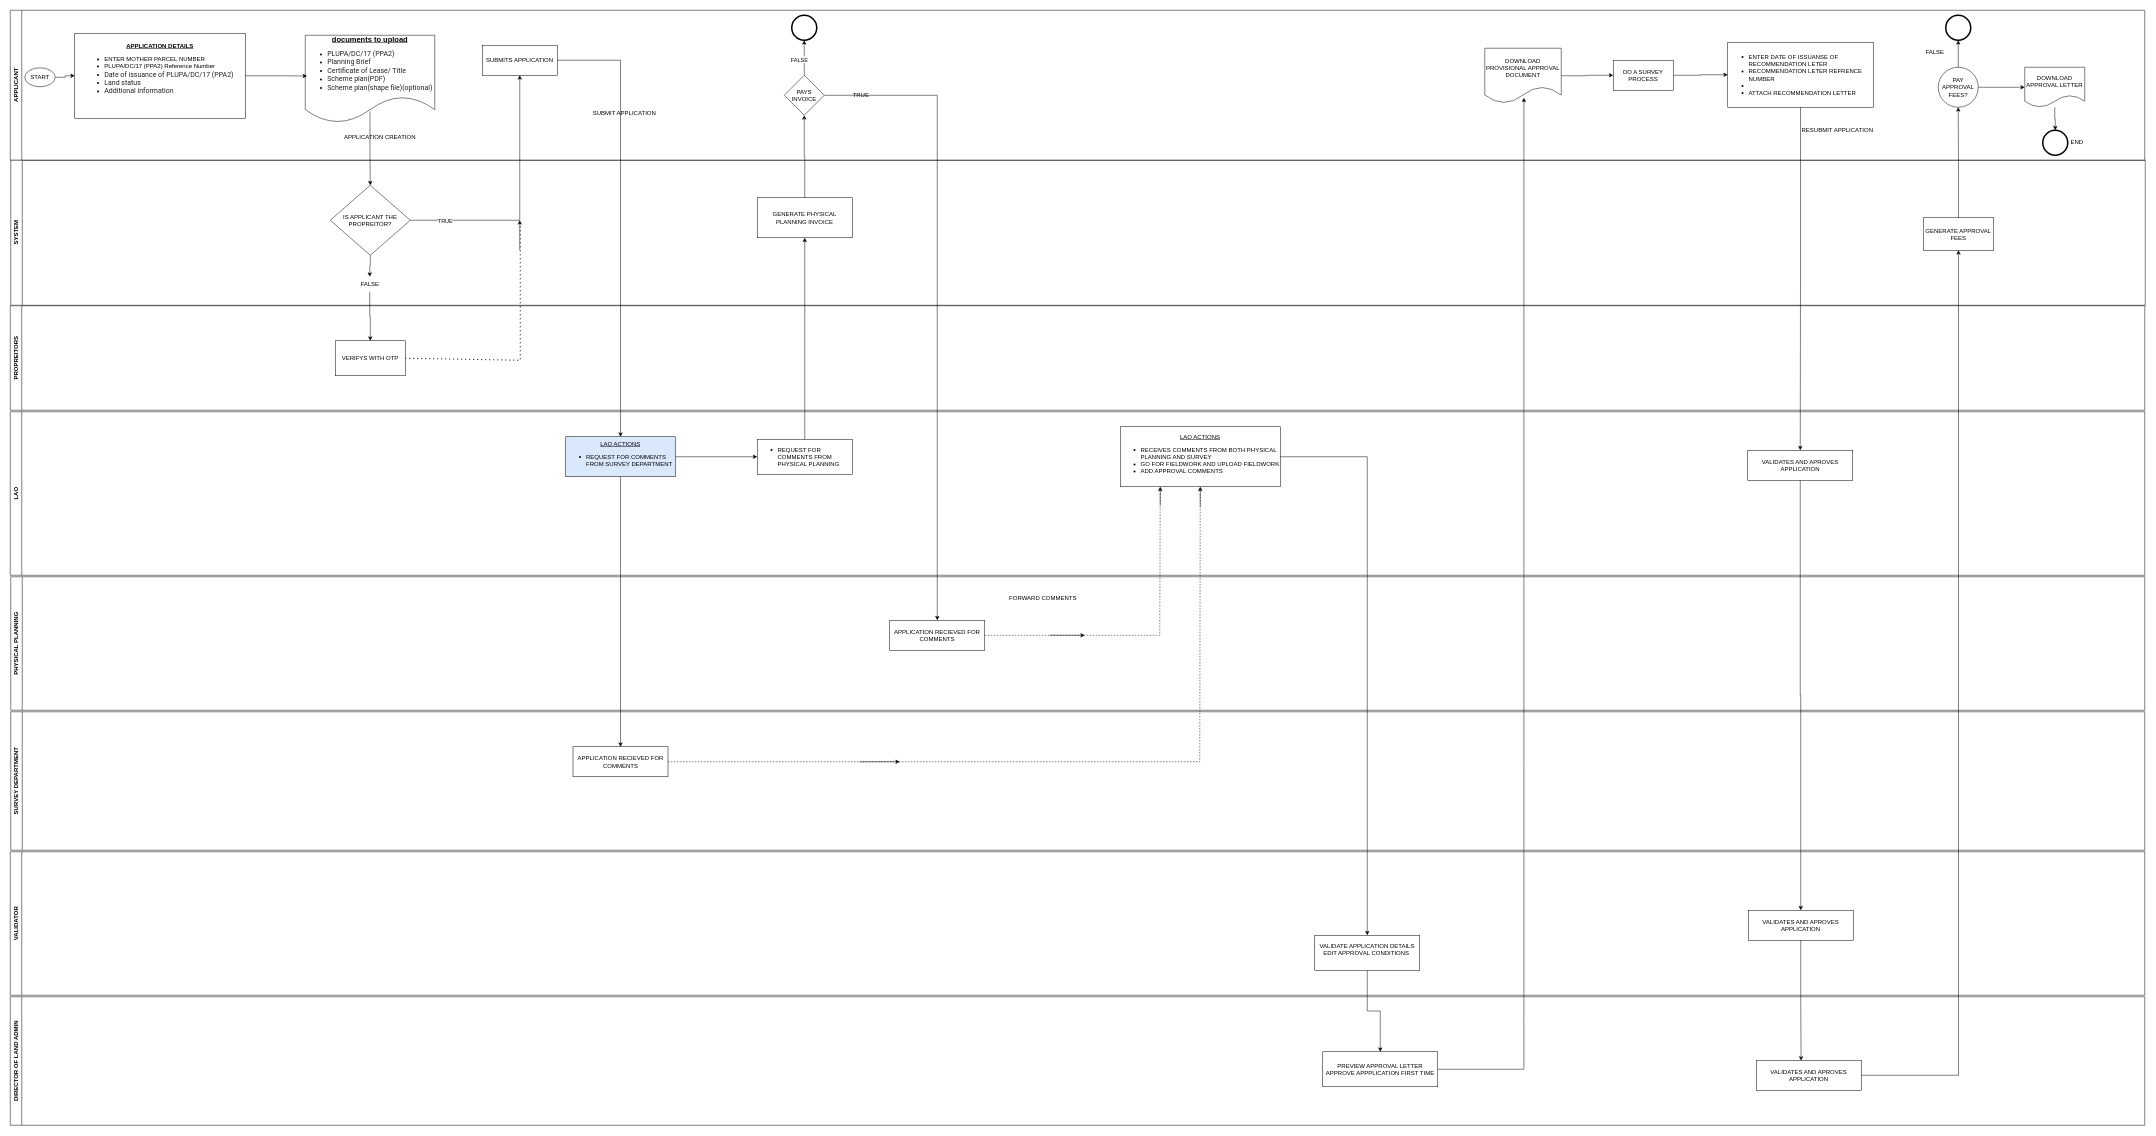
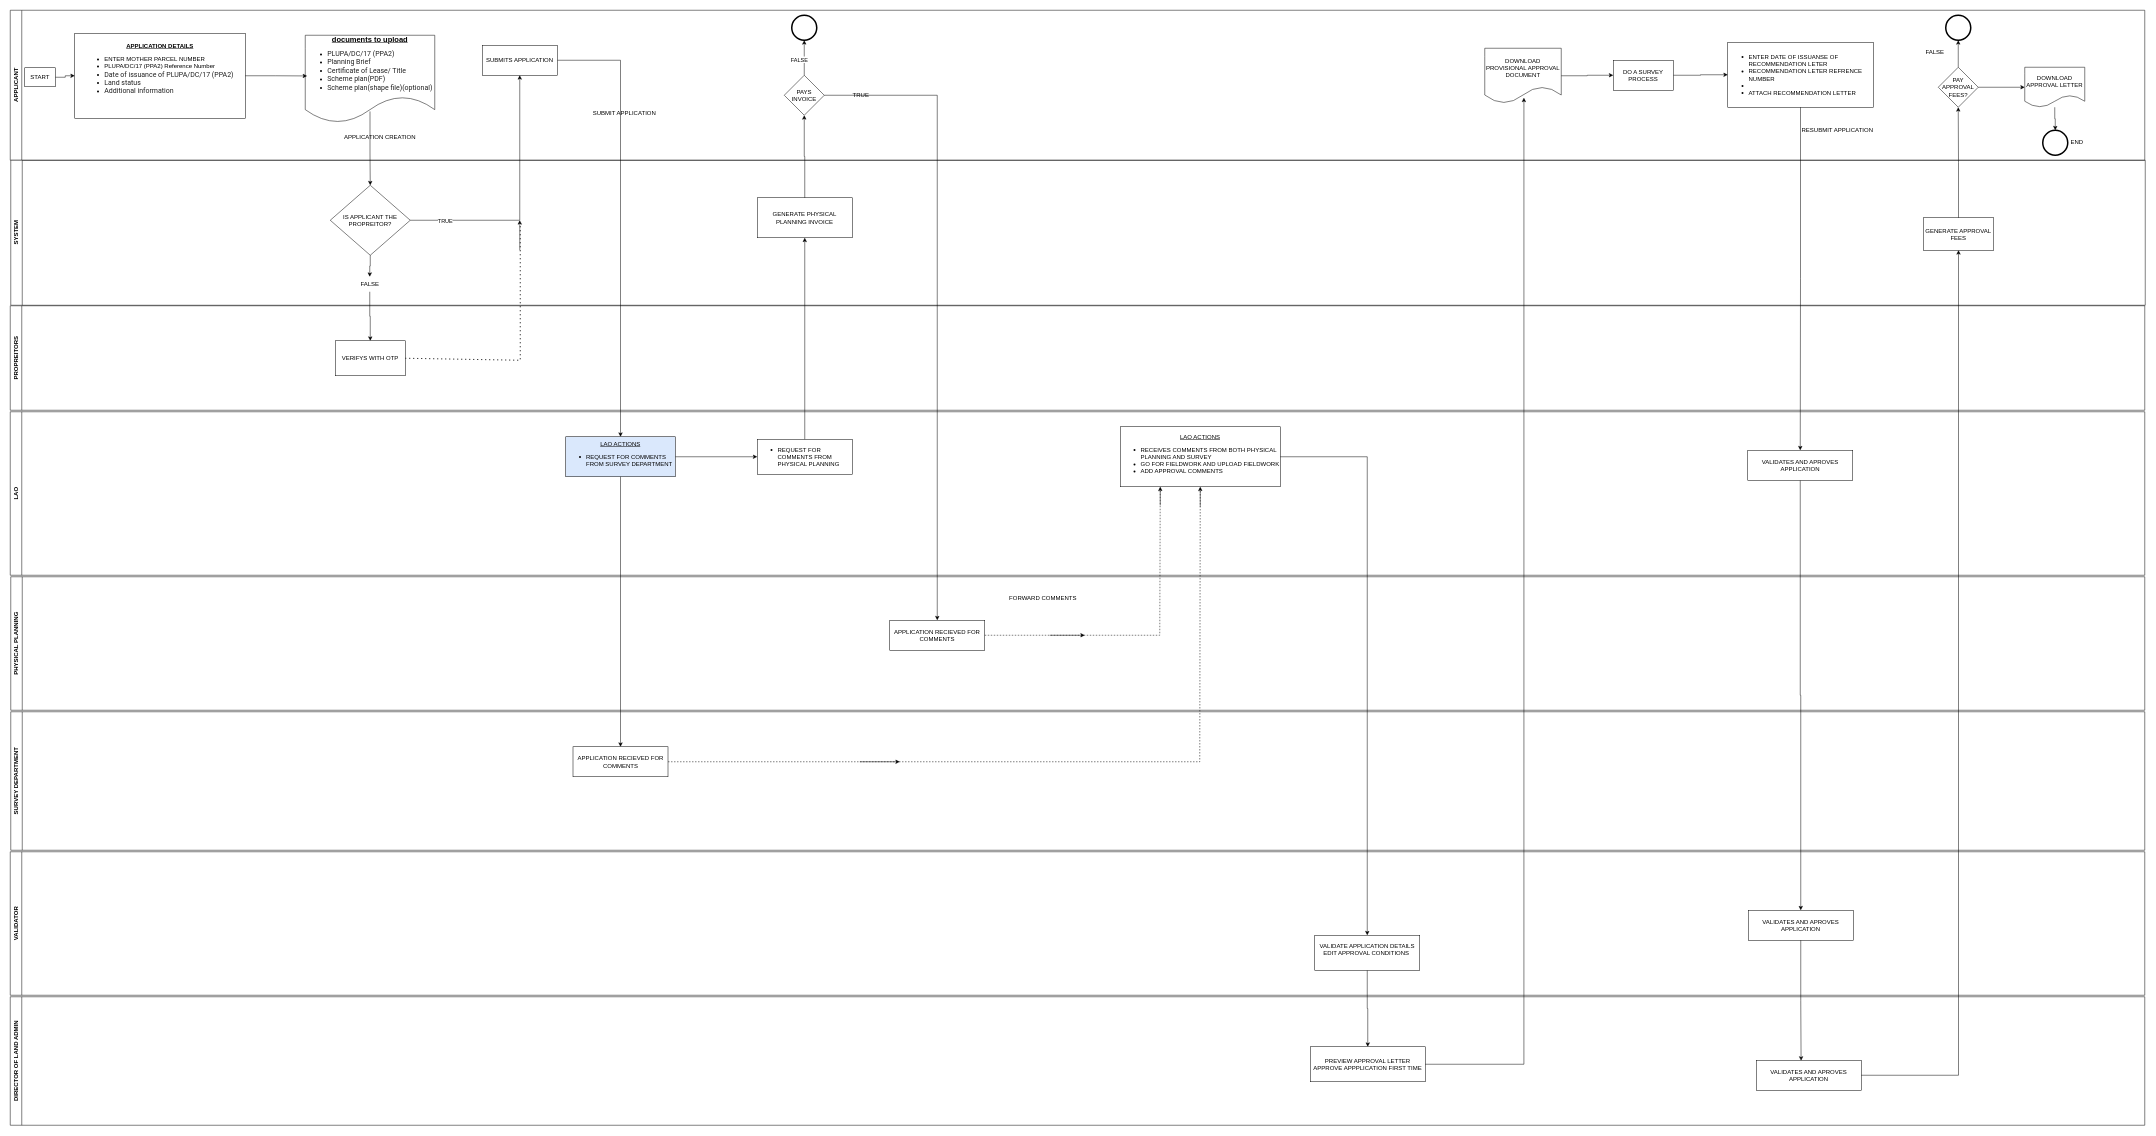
- <mxCell id="9" value="START" style="ellipse;whiteSpace=wrap;html=1;" vertex="1" parent="2"><mxGeometry x="29" y="115" width="61" height="38" as="geometry" /></mxCell>
+ <mxCell id="9" value="START" style="whiteSpace=wrap;html=1;rounded=0;" vertex="1" parent="2"><mxGeometry x="29" y="115" width="61" height="38" as="geometry" /></mxCell>
- <mxCell id="17" value="PAY APPROVAL FEES?" style="ellipse;whiteSpace=wrap;html=1;" vertex="1" parent="2"><mxGeometry x="3856" y="114" width="80" height="80" as="geometry" /></mxCell>
+ <mxCell id="17" value="PAY APPROVAL FEES?" style="rhombus;whiteSpace=wrap;html=1;" vertex="1" parent="2"><mxGeometry x="3856" y="114" width="80" height="80" as="geometry" /></mxCell>
- <mxCell id="57" value="PREVIEW APPROVAL LETTER&lt;br&gt;APPROVE APPPLICATION FIRST TIME" style="whiteSpace=wrap;html=1;" vertex="1" parent="56"><mxGeometry x="2625" y="110" width="230" height="70" as="geometry" /></mxCell>
+ <mxCell id="57" value="PREVIEW APPROVAL LETTER&lt;br&gt;APPROVE APPPLICATION FIRST TIME" style="whiteSpace=wrap;html=1;" vertex="1" parent="56"><mxGeometry x="2600" y="100" width="230" height="70" as="geometry" /></mxCell>
